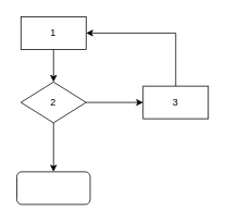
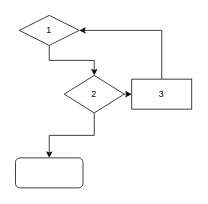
- <mxCell id="3" value="1" style="rounded=0;whiteSpace=wrap;html=1;" vertex="1" parent="1"><mxGeometry x="25" y="20" width="80" height="40" as="geometry" /></mxCell>
+ <mxCell id="3" value="1" style="rhombus;whiteSpace=wrap;html=1;" vertex="1" parent="1"><mxGeometry x="25" y="20" width="80" height="40" as="geometry" /></mxCell>
- <mxCell id="6" value="2" style="rhombus;whiteSpace=wrap;html=1;" vertex="1" parent="1"><mxGeometry x="25" y="100" width="80" height="50" as="geometry" /></mxCell>
+ <mxCell id="6" value="2" style="rhombus;whiteSpace=wrap;html=1;" vertex="1" parent="1"><mxGeometry x="85" y="100" width="80" height="50" as="geometry" /></mxCell>
